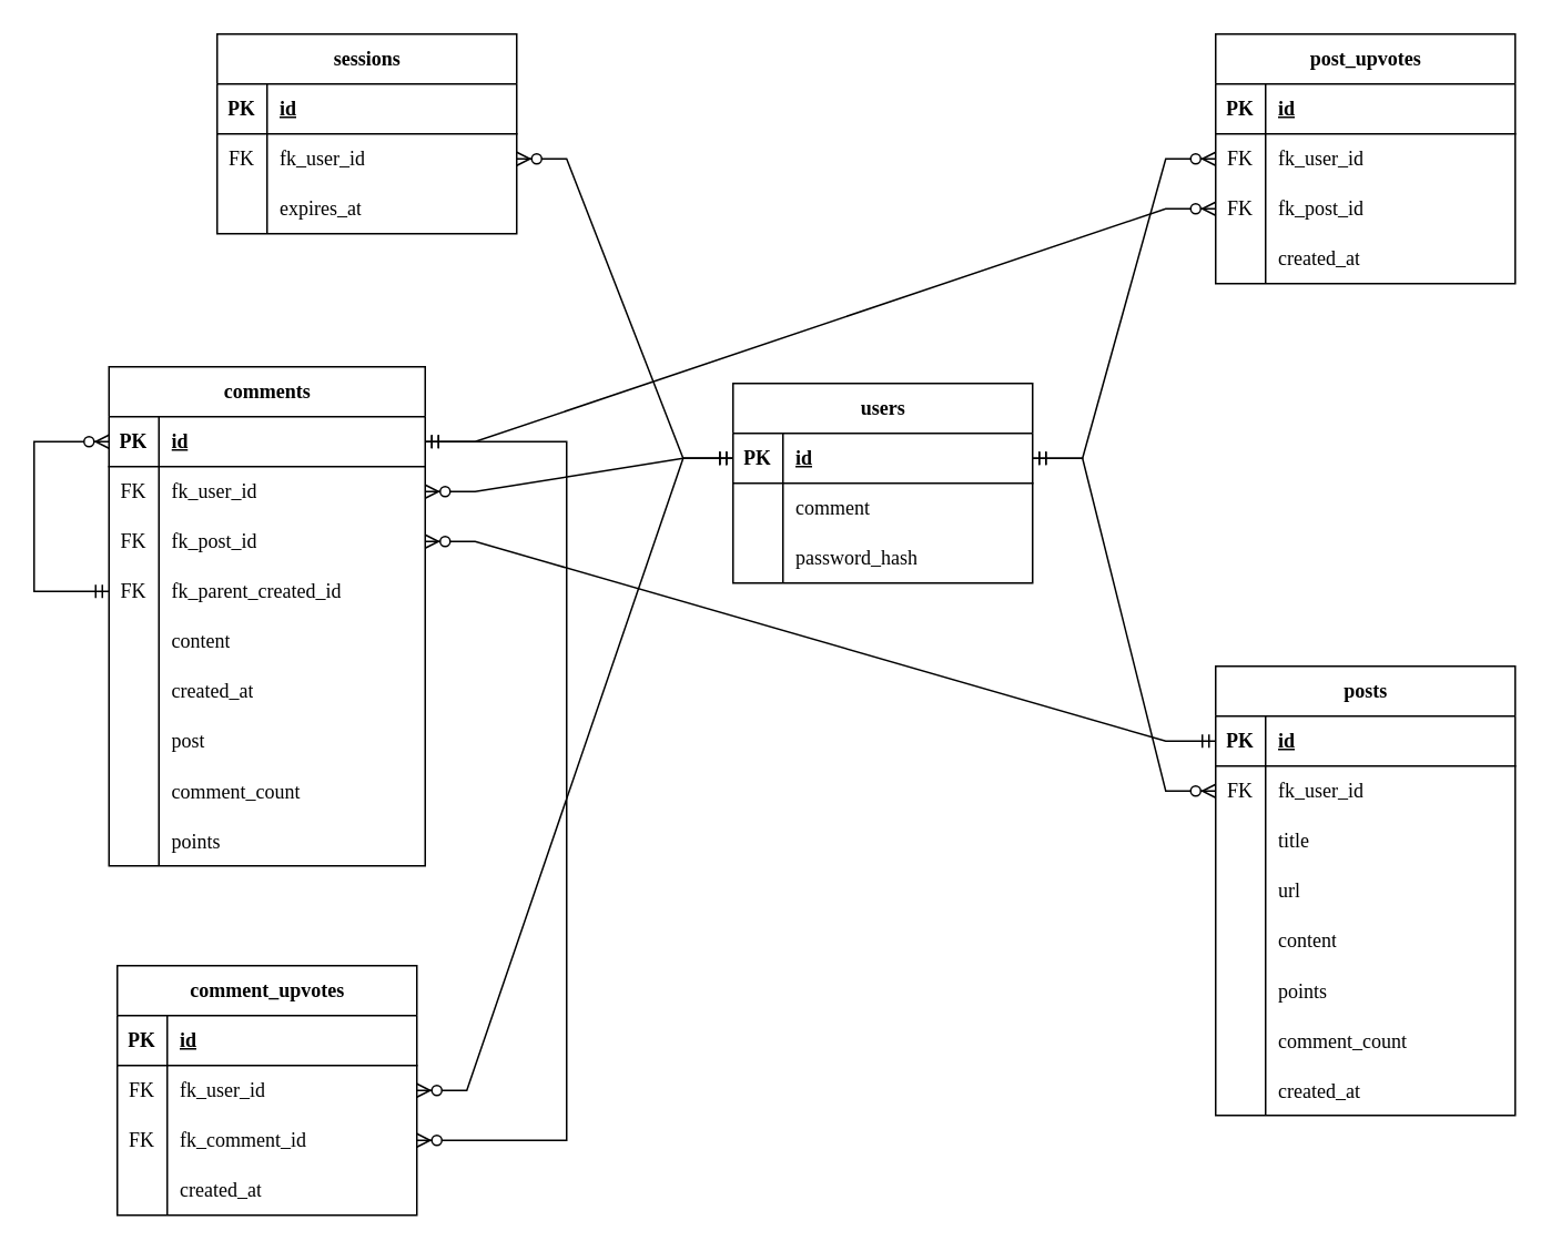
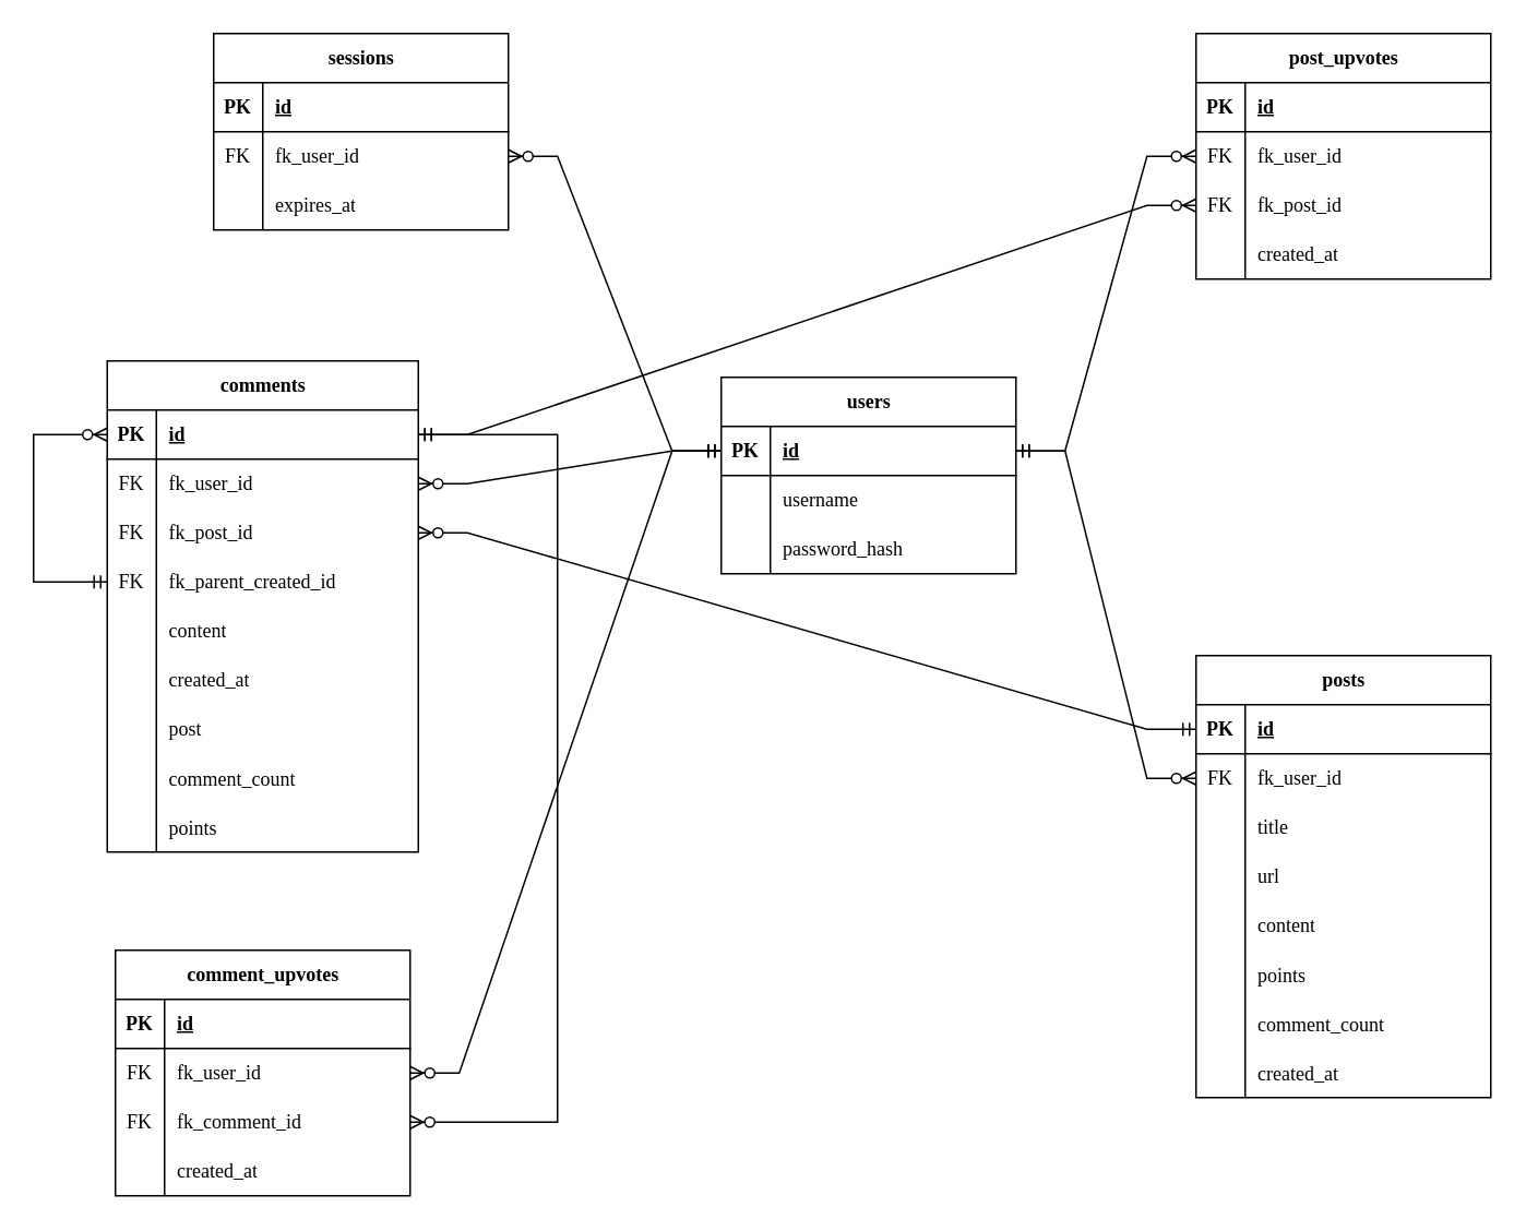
- <mxCell id="8" value="comment" style="shape=partialRectangle;connectable=0;fillColor=none;top=0;left=0;bottom=0;right=0;align=left;spacingLeft=6;overflow=hidden;whiteSpace=wrap;html=1;fontFamily=&quot;JetBrainsMono Nerd Font Mono&quot;;swimlaneLine=1;" parent="6" vertex="1"><mxGeometry x="30" width="150" height="30" as="geometry"><mxRectangle width="150" height="30" as="alternateBounds" /></mxGeometry></mxCell>
+ <mxCell id="8" value="username" style="shape=partialRectangle;connectable=0;fillColor=none;top=0;left=0;bottom=0;right=0;align=left;spacingLeft=6;overflow=hidden;whiteSpace=wrap;html=1;fontFamily=&quot;JetBrainsMono Nerd Font Mono&quot;;swimlaneLine=1;" parent="6" vertex="1"><mxGeometry x="30" width="150" height="30" as="geometry"><mxRectangle width="150" height="30" as="alternateBounds" /></mxGeometry></mxCell>
